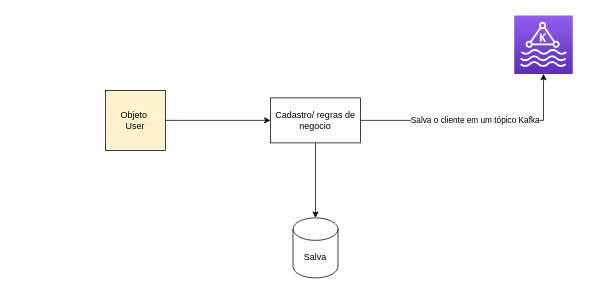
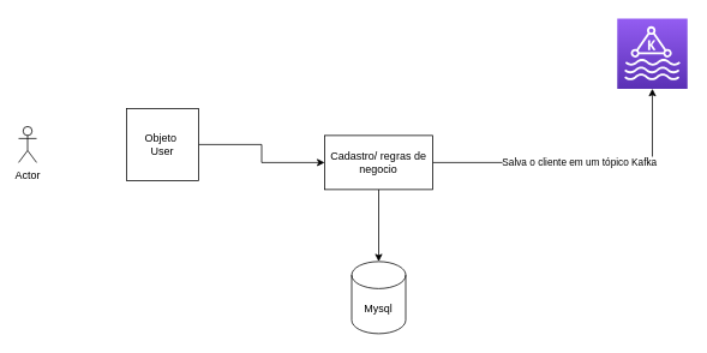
+ <mxCell id="2" value="Actor" style="shape=umlActor;verticalLabelPosition=bottom;verticalAlign=top;html=1;outlineConnect=0;" vertex="1" parent="1"><mxGeometry x="20" y="140" width="20" height="40" as="geometry" /></mxCell>
- <mxCell id="7" value="Objeto&amp;nbsp;&lt;br&gt;User" style="whiteSpace=wrap;html=1;aspect=fixed;fillColor=#fff2cc;" vertex="1" parent="1"><mxGeometry x="140" y="120" width="80" height="80" as="geometry" /></mxCell>
+ <mxCell id="7" value="Objeto&amp;nbsp;&lt;br&gt;User" style="whiteSpace=wrap;html=1;aspect=fixed;" vertex="1" parent="1"><mxGeometry x="140" y="120" width="80" height="80" as="geometry" /></mxCell>
- <mxCell id="5" value="Cadastro/ regras de negocio" style="rounded=0;whiteSpace=wrap;html=1;" vertex="1" parent="1"><mxGeometry x="360" y="130" width="120" height="60" as="geometry" /></mxCell>
+ <mxCell id="5" value="Cadastro/ regras de negocio" style="rounded=0;whiteSpace=wrap;html=1;" vertex="1" parent="1"><mxGeometry x="360" y="150" width="120" height="60" as="geometry" /></mxCell>
- <mxCell id="8" value="Salva" style="shape=cylinder3;whiteSpace=wrap;html=1;boundedLbl=1;backgroundOutline=1;size=15;" vertex="1" parent="1"><mxGeometry x="390" y="290" width="60" height="80" as="geometry" /></mxCell>
+ <mxCell id="8" value="Mysql" style="shape=cylinder3;whiteSpace=wrap;html=1;boundedLbl=1;backgroundOutline=1;size=15;" vertex="1" parent="1"><mxGeometry x="390" y="290" width="60" height="80" as="geometry" /></mxCell>
